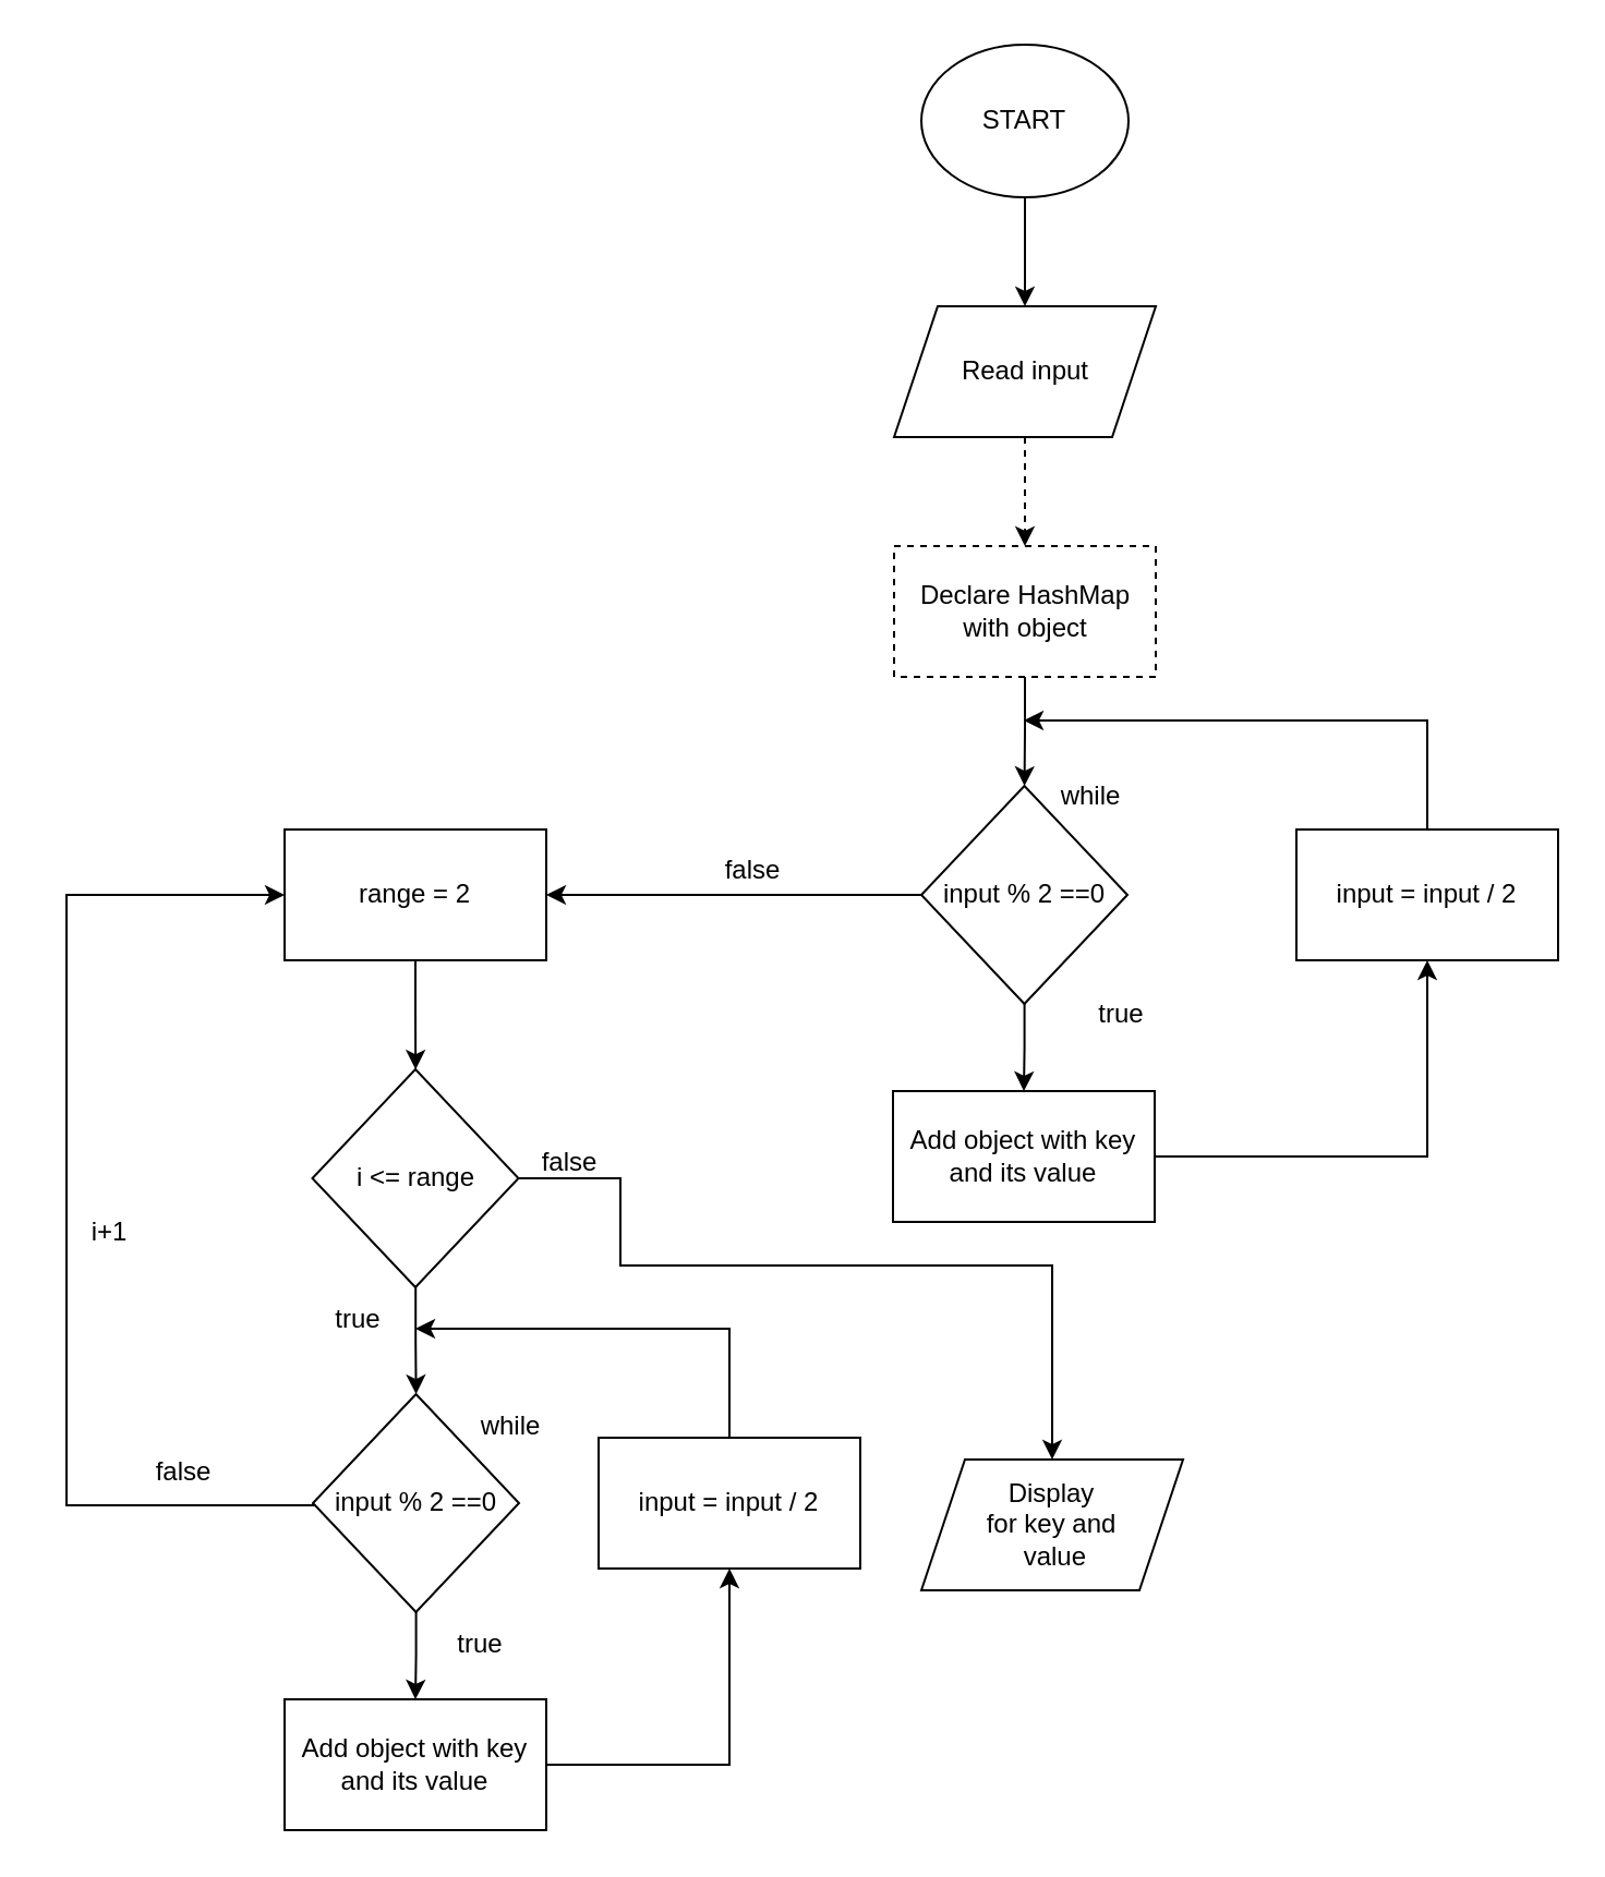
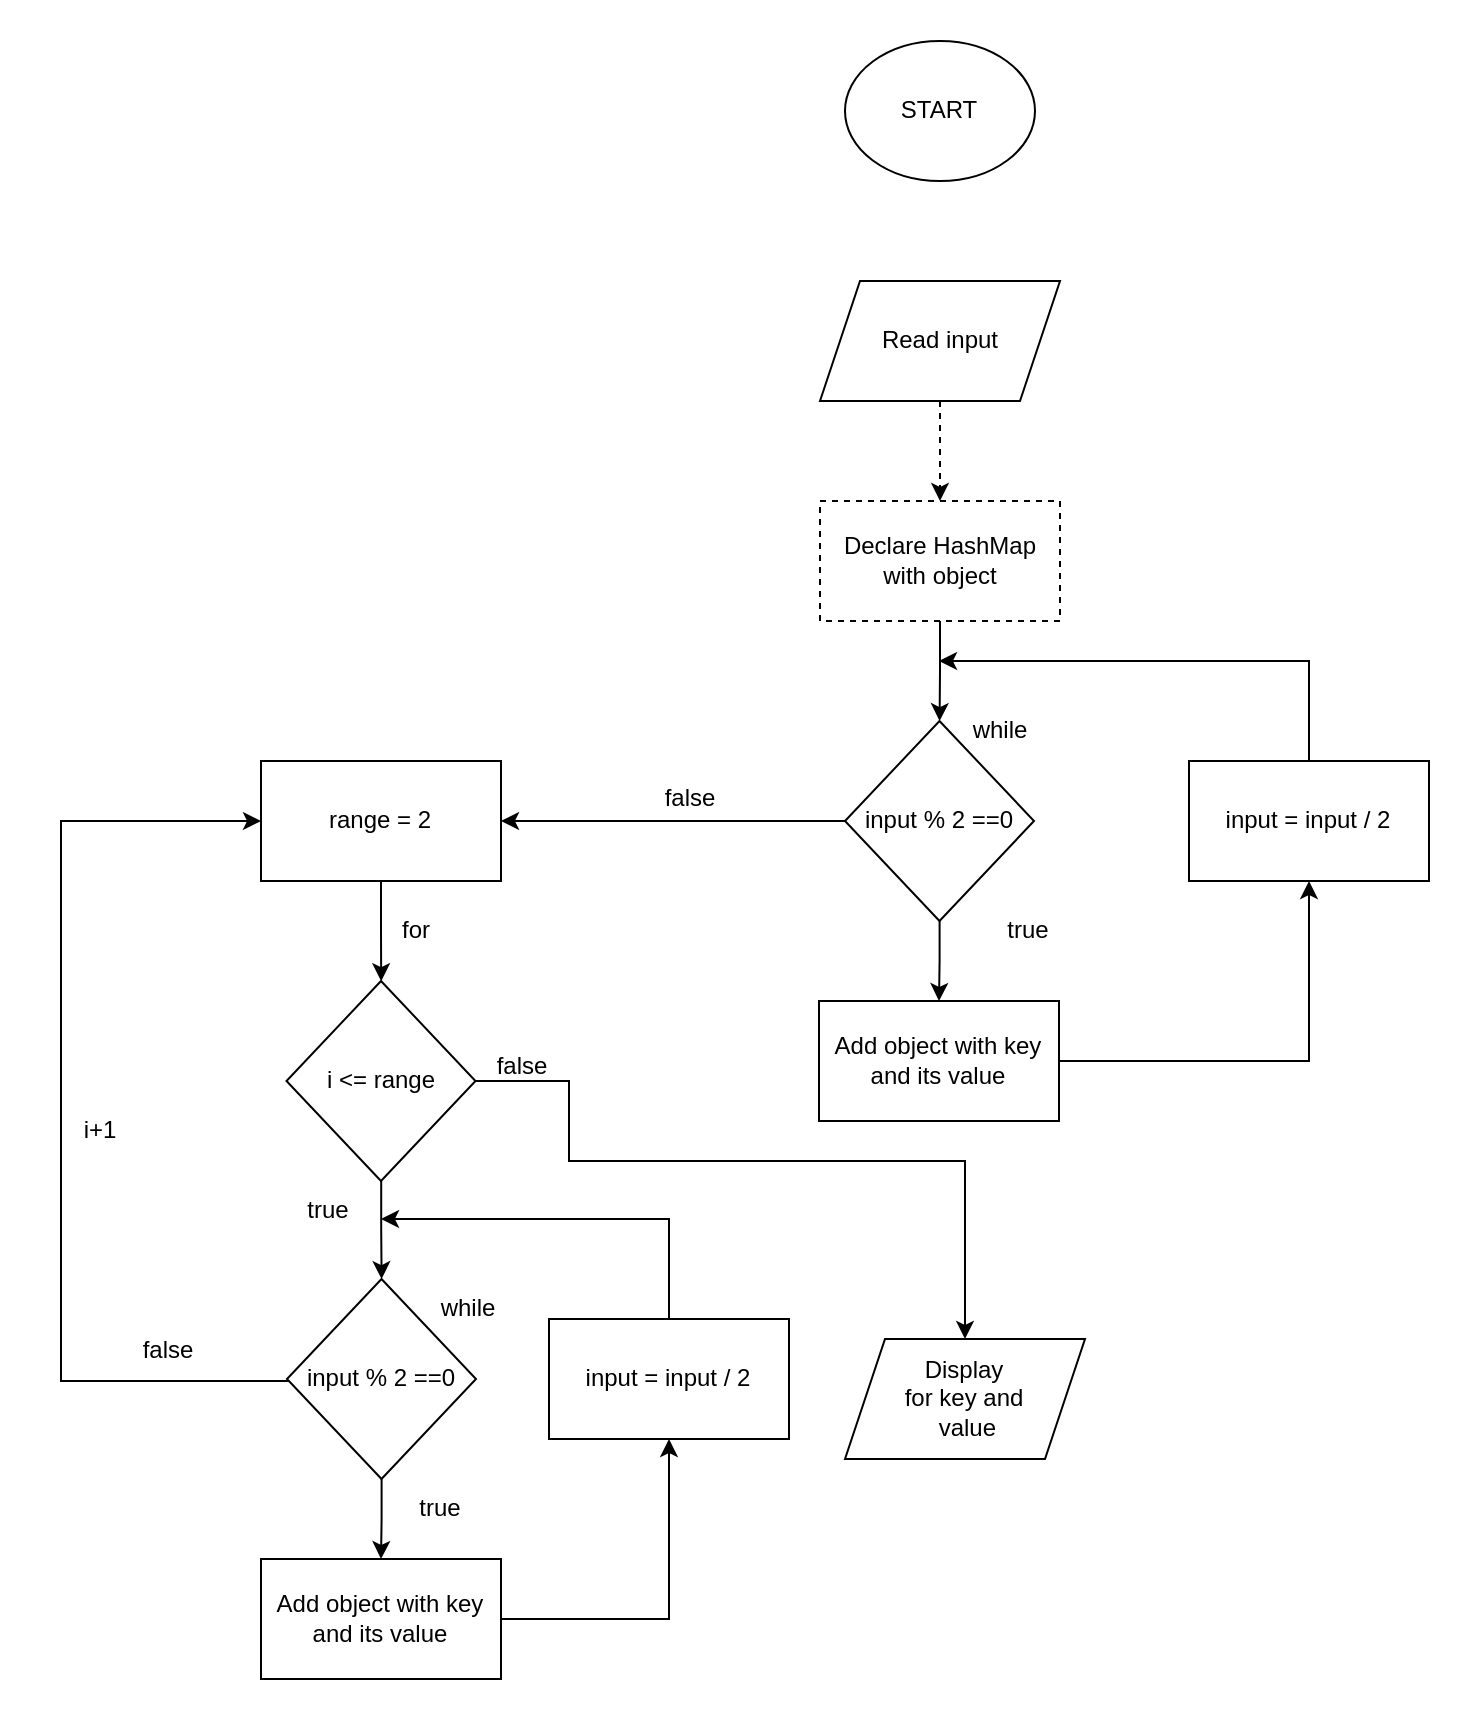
- <mxCell id="2" value="" style="edgeStyle=orthogonalEdgeStyle;rounded=0;orthogonalLoop=1;jettySize=auto;html=1;" parent="1" source="3" target="7" edge="1"><mxGeometry relative="1" as="geometry" /></mxCell>
+ <mxCell id="21" value="for" style="text;strokeColor=none;align=center;fillColor=none;html=1;verticalAlign=middle;whiteSpace=wrap;rounded=0;" parent="1" vertex="1"><mxGeometry x="177.5" y="450" width="60" height="30" as="geometry" /></mxCell>
